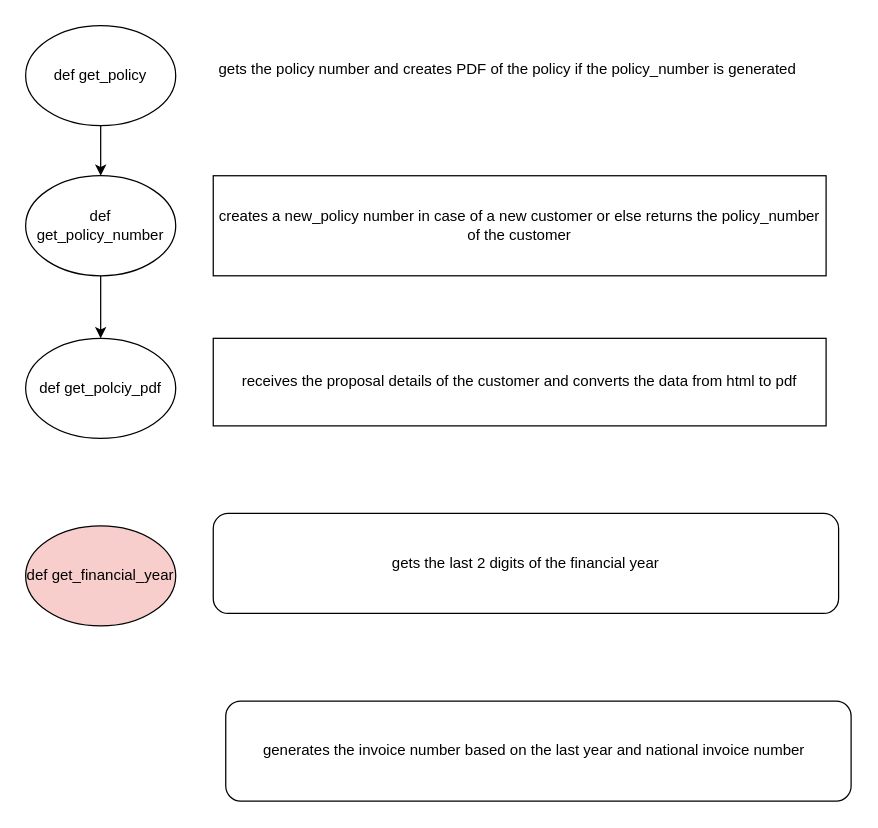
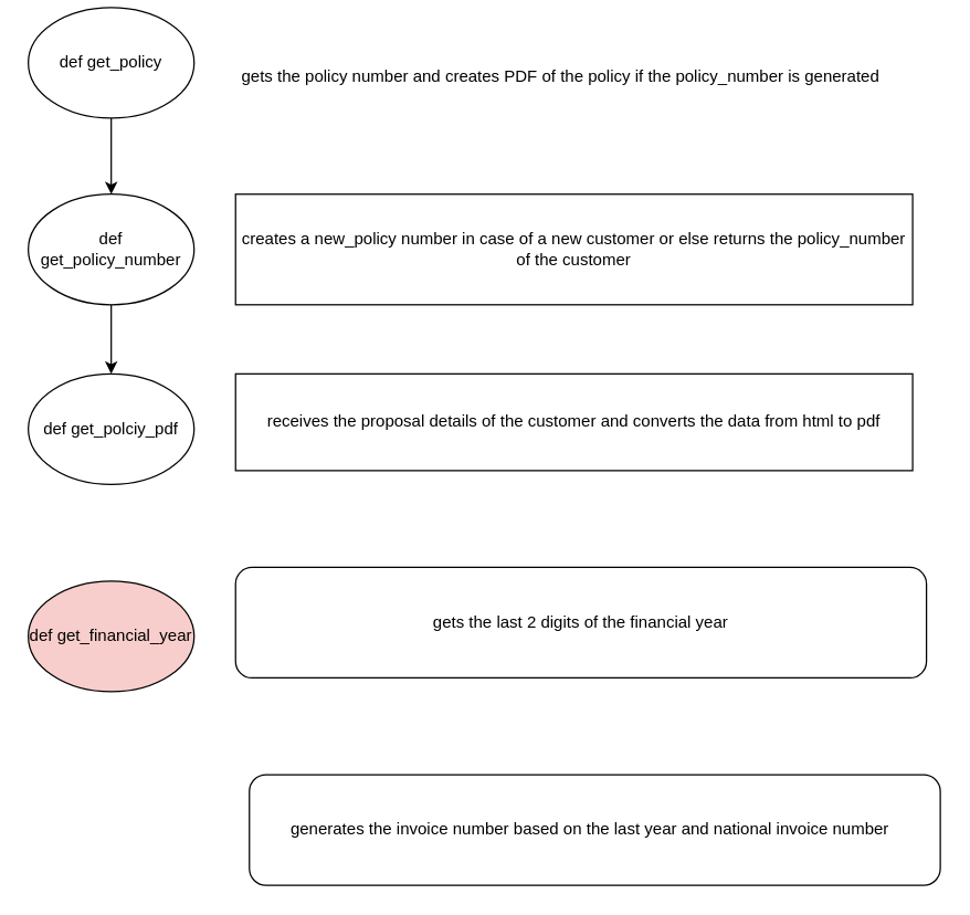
- <mxCell id="2" value="def get_policy" style="ellipse;whiteSpace=wrap;html=1;" vertex="1" parent="1"><mxGeometry x="20" y="20" width="120" height="80" as="geometry" /></mxCell>
+ <mxCell id="2" value="def get_policy" style="ellipse;whiteSpace=wrap;html=1;" vertex="1" parent="1"><mxGeometry x="20" y="5" width="120" height="80" as="geometry" /></mxCell>
